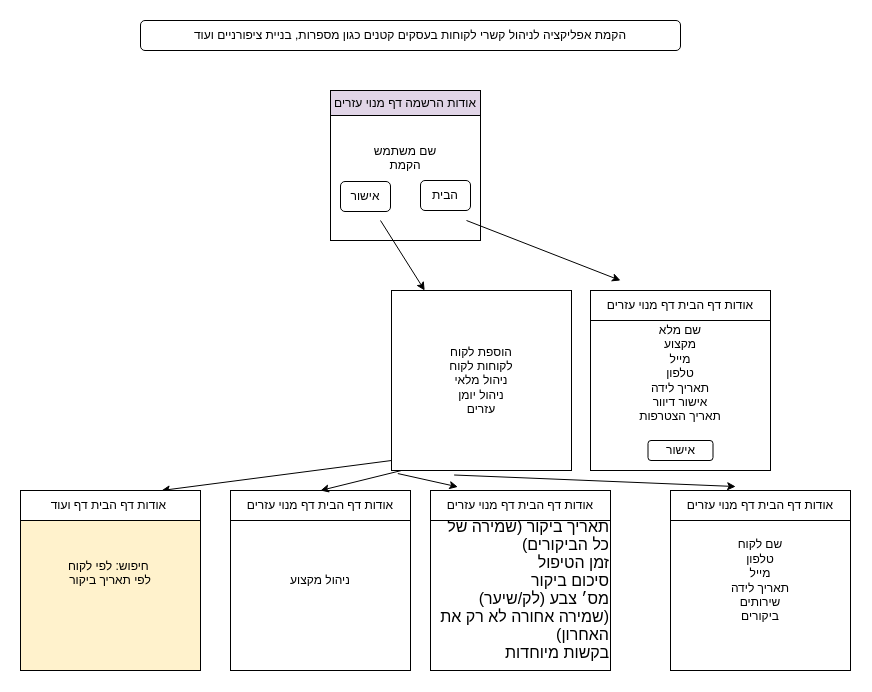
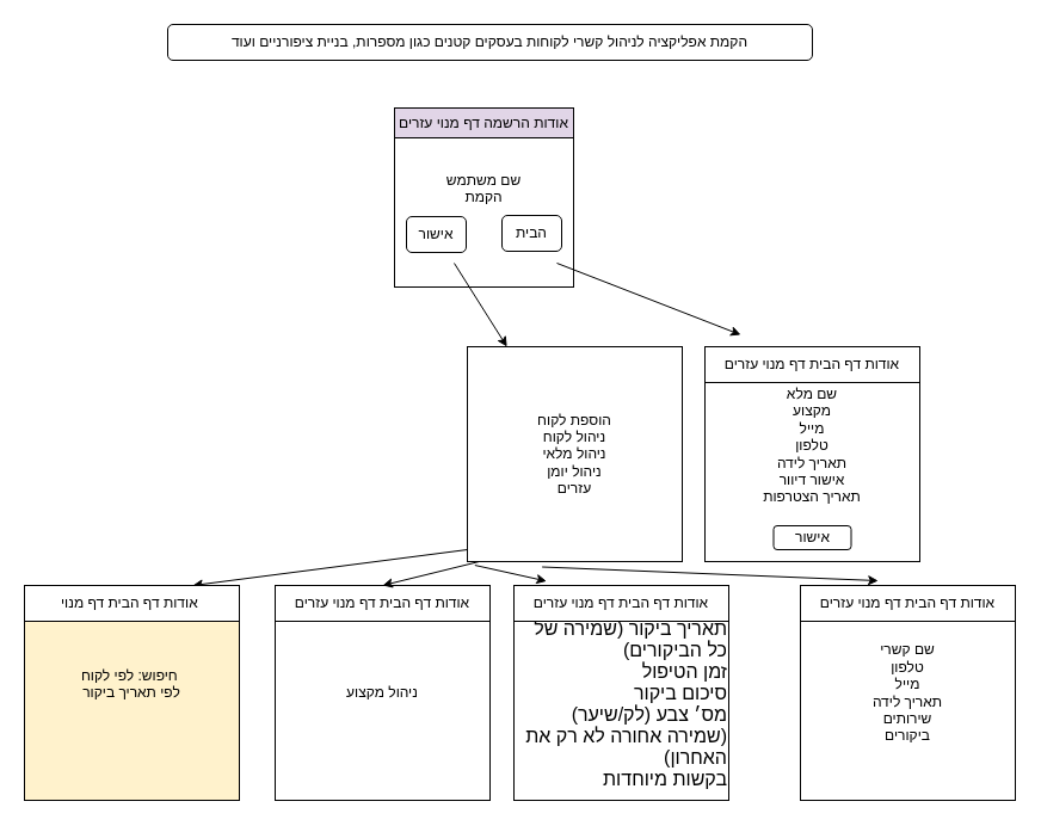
- <mxCell id="11" value="הוספת לקוח&lt;div&gt;לקוחות לקוח&lt;/div&gt;&lt;div&gt;ניהול מלאי&lt;/div&gt;&lt;div&gt;ניהול יומן&lt;/div&gt;&lt;div&gt;עזרים&lt;/div&gt;" style="whiteSpace=wrap;html=1;aspect=fixed;" vertex="1" parent="1"><mxGeometry x="391" y="290" width="180" height="180" as="geometry" /></mxCell>
+ <mxCell id="11" value="הוספת לקוח&lt;div&gt;ניהול לקוח&lt;/div&gt;&lt;div&gt;ניהול מלאי&lt;/div&gt;&lt;div&gt;ניהול יומן&lt;/div&gt;&lt;div&gt;עזרים&lt;/div&gt;" style="whiteSpace=wrap;html=1;aspect=fixed;" vertex="1" parent="1"><mxGeometry x="391" y="290" width="180" height="180" as="geometry" /></mxCell>
- <mxCell id="23" value="אודות דף הבית דף ועוד&amp;nbsp;" style="rounded=0;whiteSpace=wrap;html=1;" vertex="1" parent="1"><mxGeometry x="20" y="490" width="180" height="30" as="geometry" /></mxCell>
+ <mxCell id="23" value="אודות דף הבית דף מנוי&amp;nbsp;" style="rounded=0;whiteSpace=wrap;html=1;" vertex="1" parent="1"><mxGeometry x="20" y="490" width="180" height="30" as="geometry" /></mxCell>
- <mxCell id="12" value="שם לקוח&lt;div&gt;טלפון&lt;/div&gt;&lt;div&gt;מייל&lt;/div&gt;&lt;div&gt;תאריך לידה&lt;/div&gt;&lt;div&gt;שירותים&lt;/div&gt;&lt;div&gt;ביקורים&lt;/div&gt;" style="whiteSpace=wrap;html=1;aspect=fixed;" vertex="1" parent="1"><mxGeometry x="670" y="490" width="180" height="180" as="geometry" /></mxCell>
+ <mxCell id="12" value="שם קשרי&lt;div&gt;טלפון&lt;/div&gt;&lt;div&gt;מייל&lt;/div&gt;&lt;div&gt;תאריך לידה&lt;/div&gt;&lt;div&gt;שירותים&lt;/div&gt;&lt;div&gt;ביקורים&lt;/div&gt;" style="whiteSpace=wrap;html=1;aspect=fixed;" vertex="1" parent="1"><mxGeometry x="670" y="490" width="180" height="180" as="geometry" /></mxCell>
